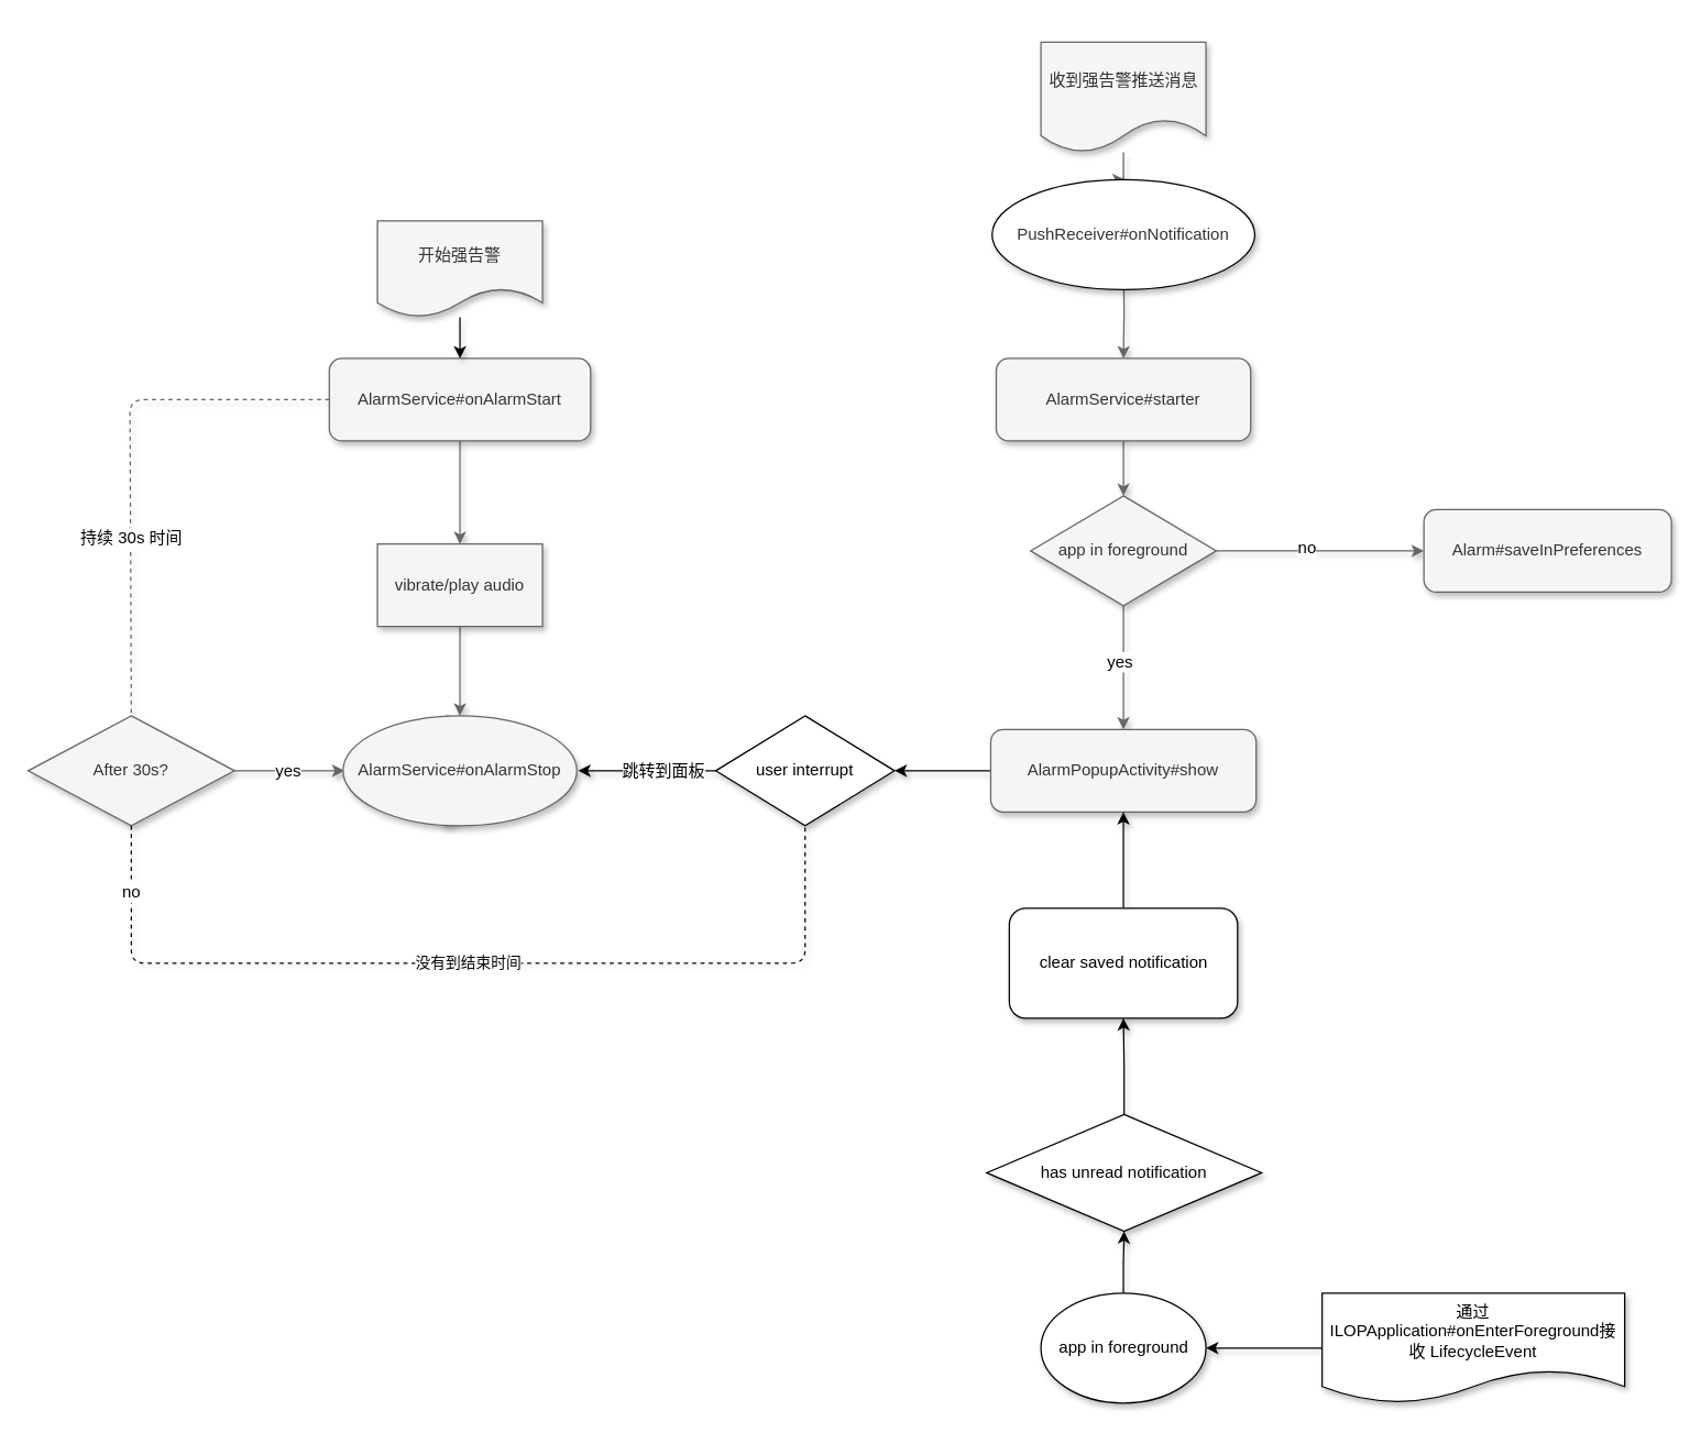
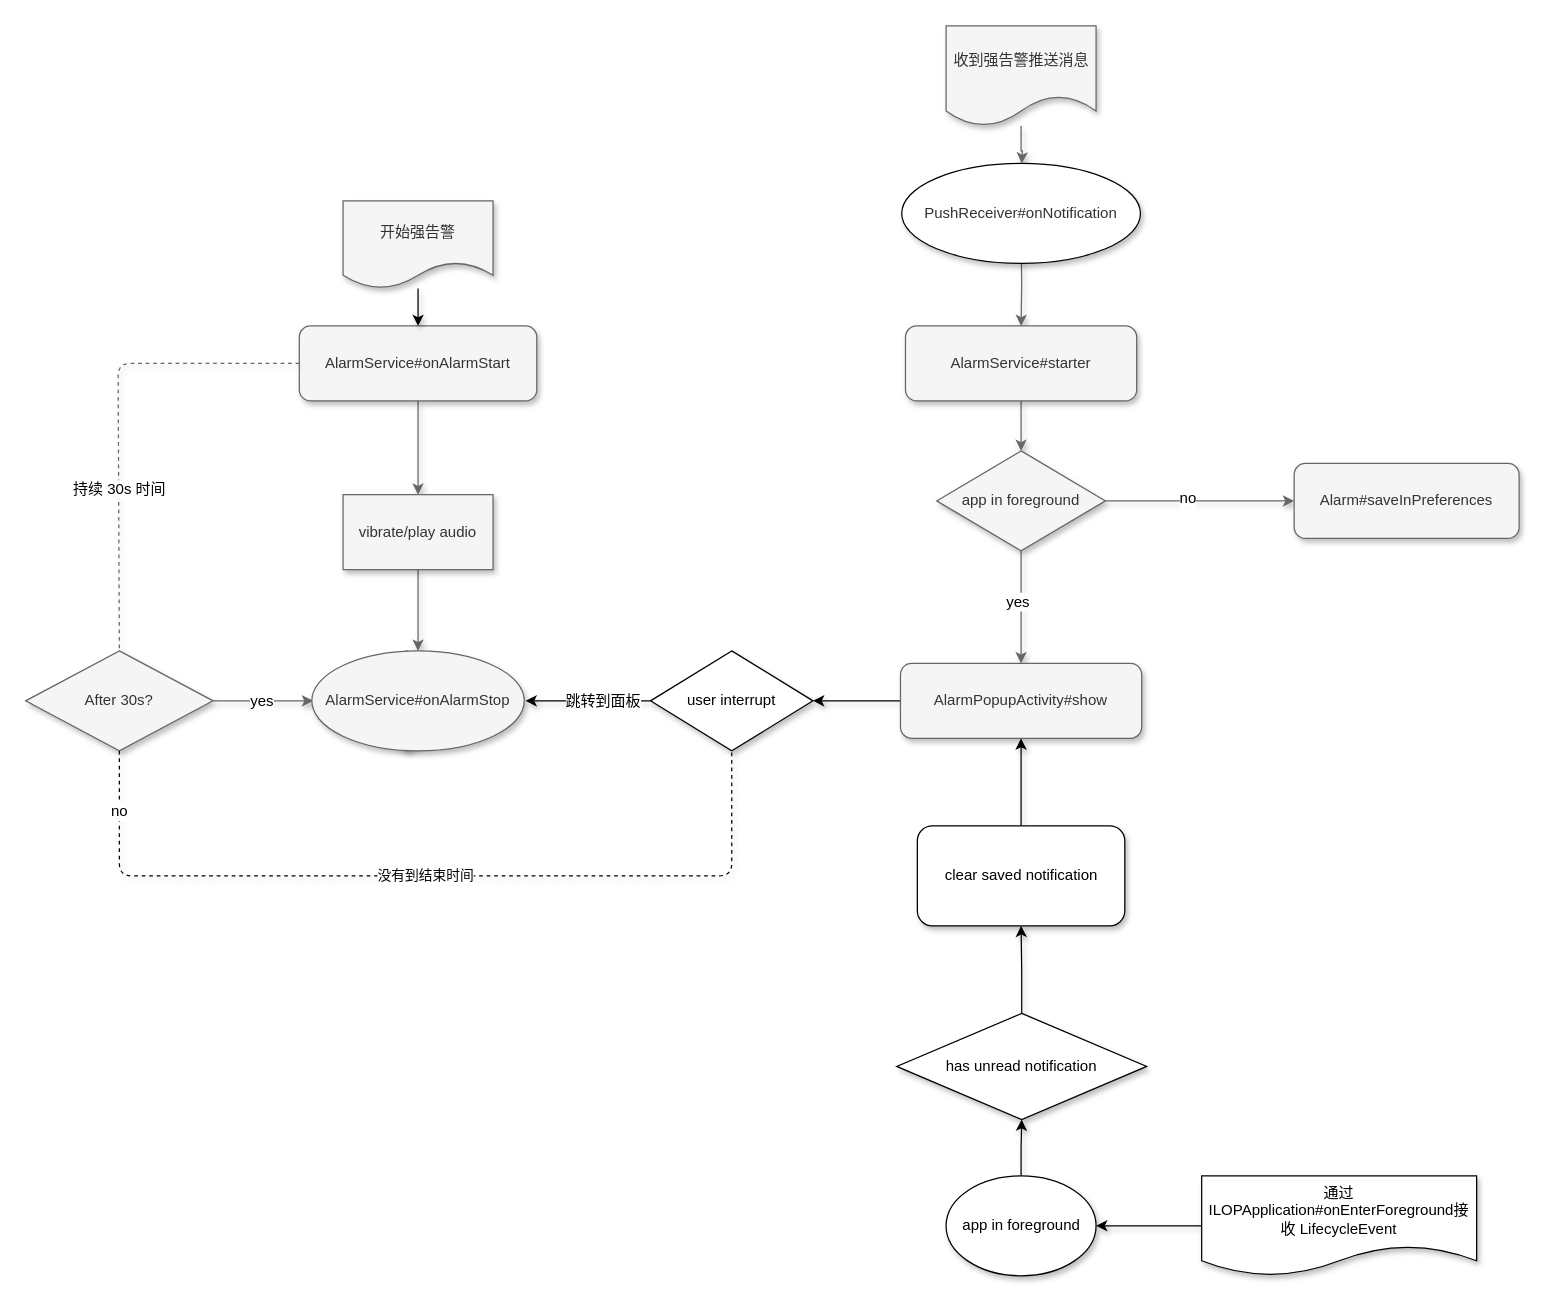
- <mxCell id="4" value="收到强告警推送消息" style="shape=document;whiteSpace=wrap;html=1;boundedLbl=1;fillColor=#f5f5f5;strokeColor=#666666;shadow=1;fontColor=#333333;" vertex="1" parent="1"><mxGeometry x="756.5" y="30" width="120" height="80" as="geometry" /></mxCell>
+ <mxCell id="4" value="收到强告警推送消息" style="shape=document;whiteSpace=wrap;html=1;boundedLbl=1;fillColor=#f5f5f5;strokeColor=#666666;shadow=1;fontColor=#333333;" vertex="1" parent="1"><mxGeometry x="756.5" y="20" width="120" height="80" as="geometry" /></mxCell>
